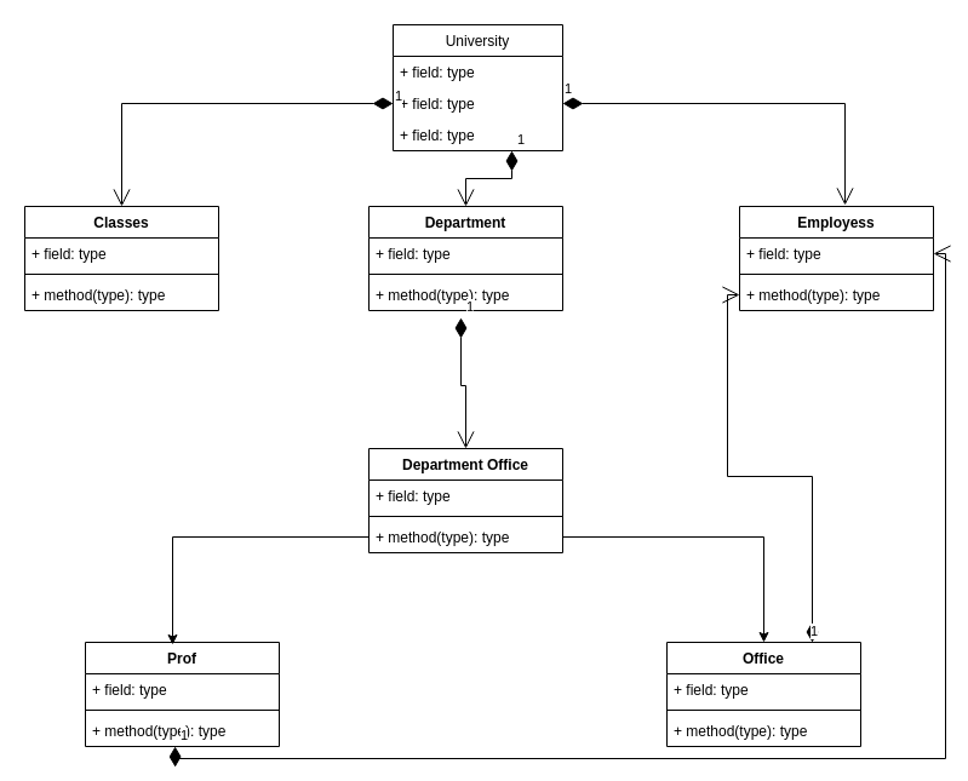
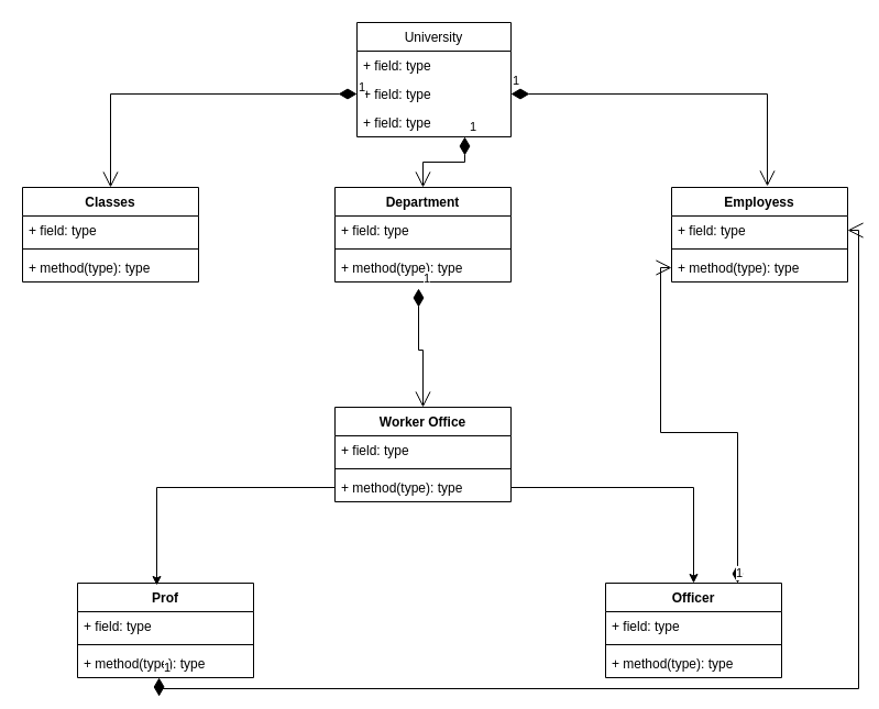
- <mxCell id="21" value="Department Office" style="swimlane;fontStyle=1;align=center;verticalAlign=top;childLayout=stackLayout;horizontal=1;startSize=26;horizontalStack=0;resizeParent=1;resizeParentMax=0;resizeLast=0;collapsible=1;marginBottom=0;" vertex="1" parent="1"><mxGeometry x="304" y="370" width="160" height="86" as="geometry" /></mxCell>
+ <mxCell id="21" value="Worker Office" style="swimlane;fontStyle=1;align=center;verticalAlign=top;childLayout=stackLayout;horizontal=1;startSize=26;horizontalStack=0;resizeParent=1;resizeParentMax=0;resizeLast=0;collapsible=1;marginBottom=0;" vertex="1" parent="1"><mxGeometry x="304" y="370" width="160" height="86" as="geometry" /></mxCell>
- <mxCell id="30" value="Office" style="swimlane;fontStyle=1;align=center;verticalAlign=top;childLayout=stackLayout;horizontal=1;startSize=26;horizontalStack=0;resizeParent=1;resizeParentMax=0;resizeLast=0;collapsible=1;marginBottom=0;" vertex="1" parent="1"><mxGeometry x="550" y="530" width="160" height="86" as="geometry" /></mxCell>
+ <mxCell id="30" value="Officer" style="swimlane;fontStyle=1;align=center;verticalAlign=top;childLayout=stackLayout;horizontal=1;startSize=26;horizontalStack=0;resizeParent=1;resizeParentMax=0;resizeLast=0;collapsible=1;marginBottom=0;" vertex="1" parent="1"><mxGeometry x="550" y="530" width="160" height="86" as="geometry" /></mxCell>
